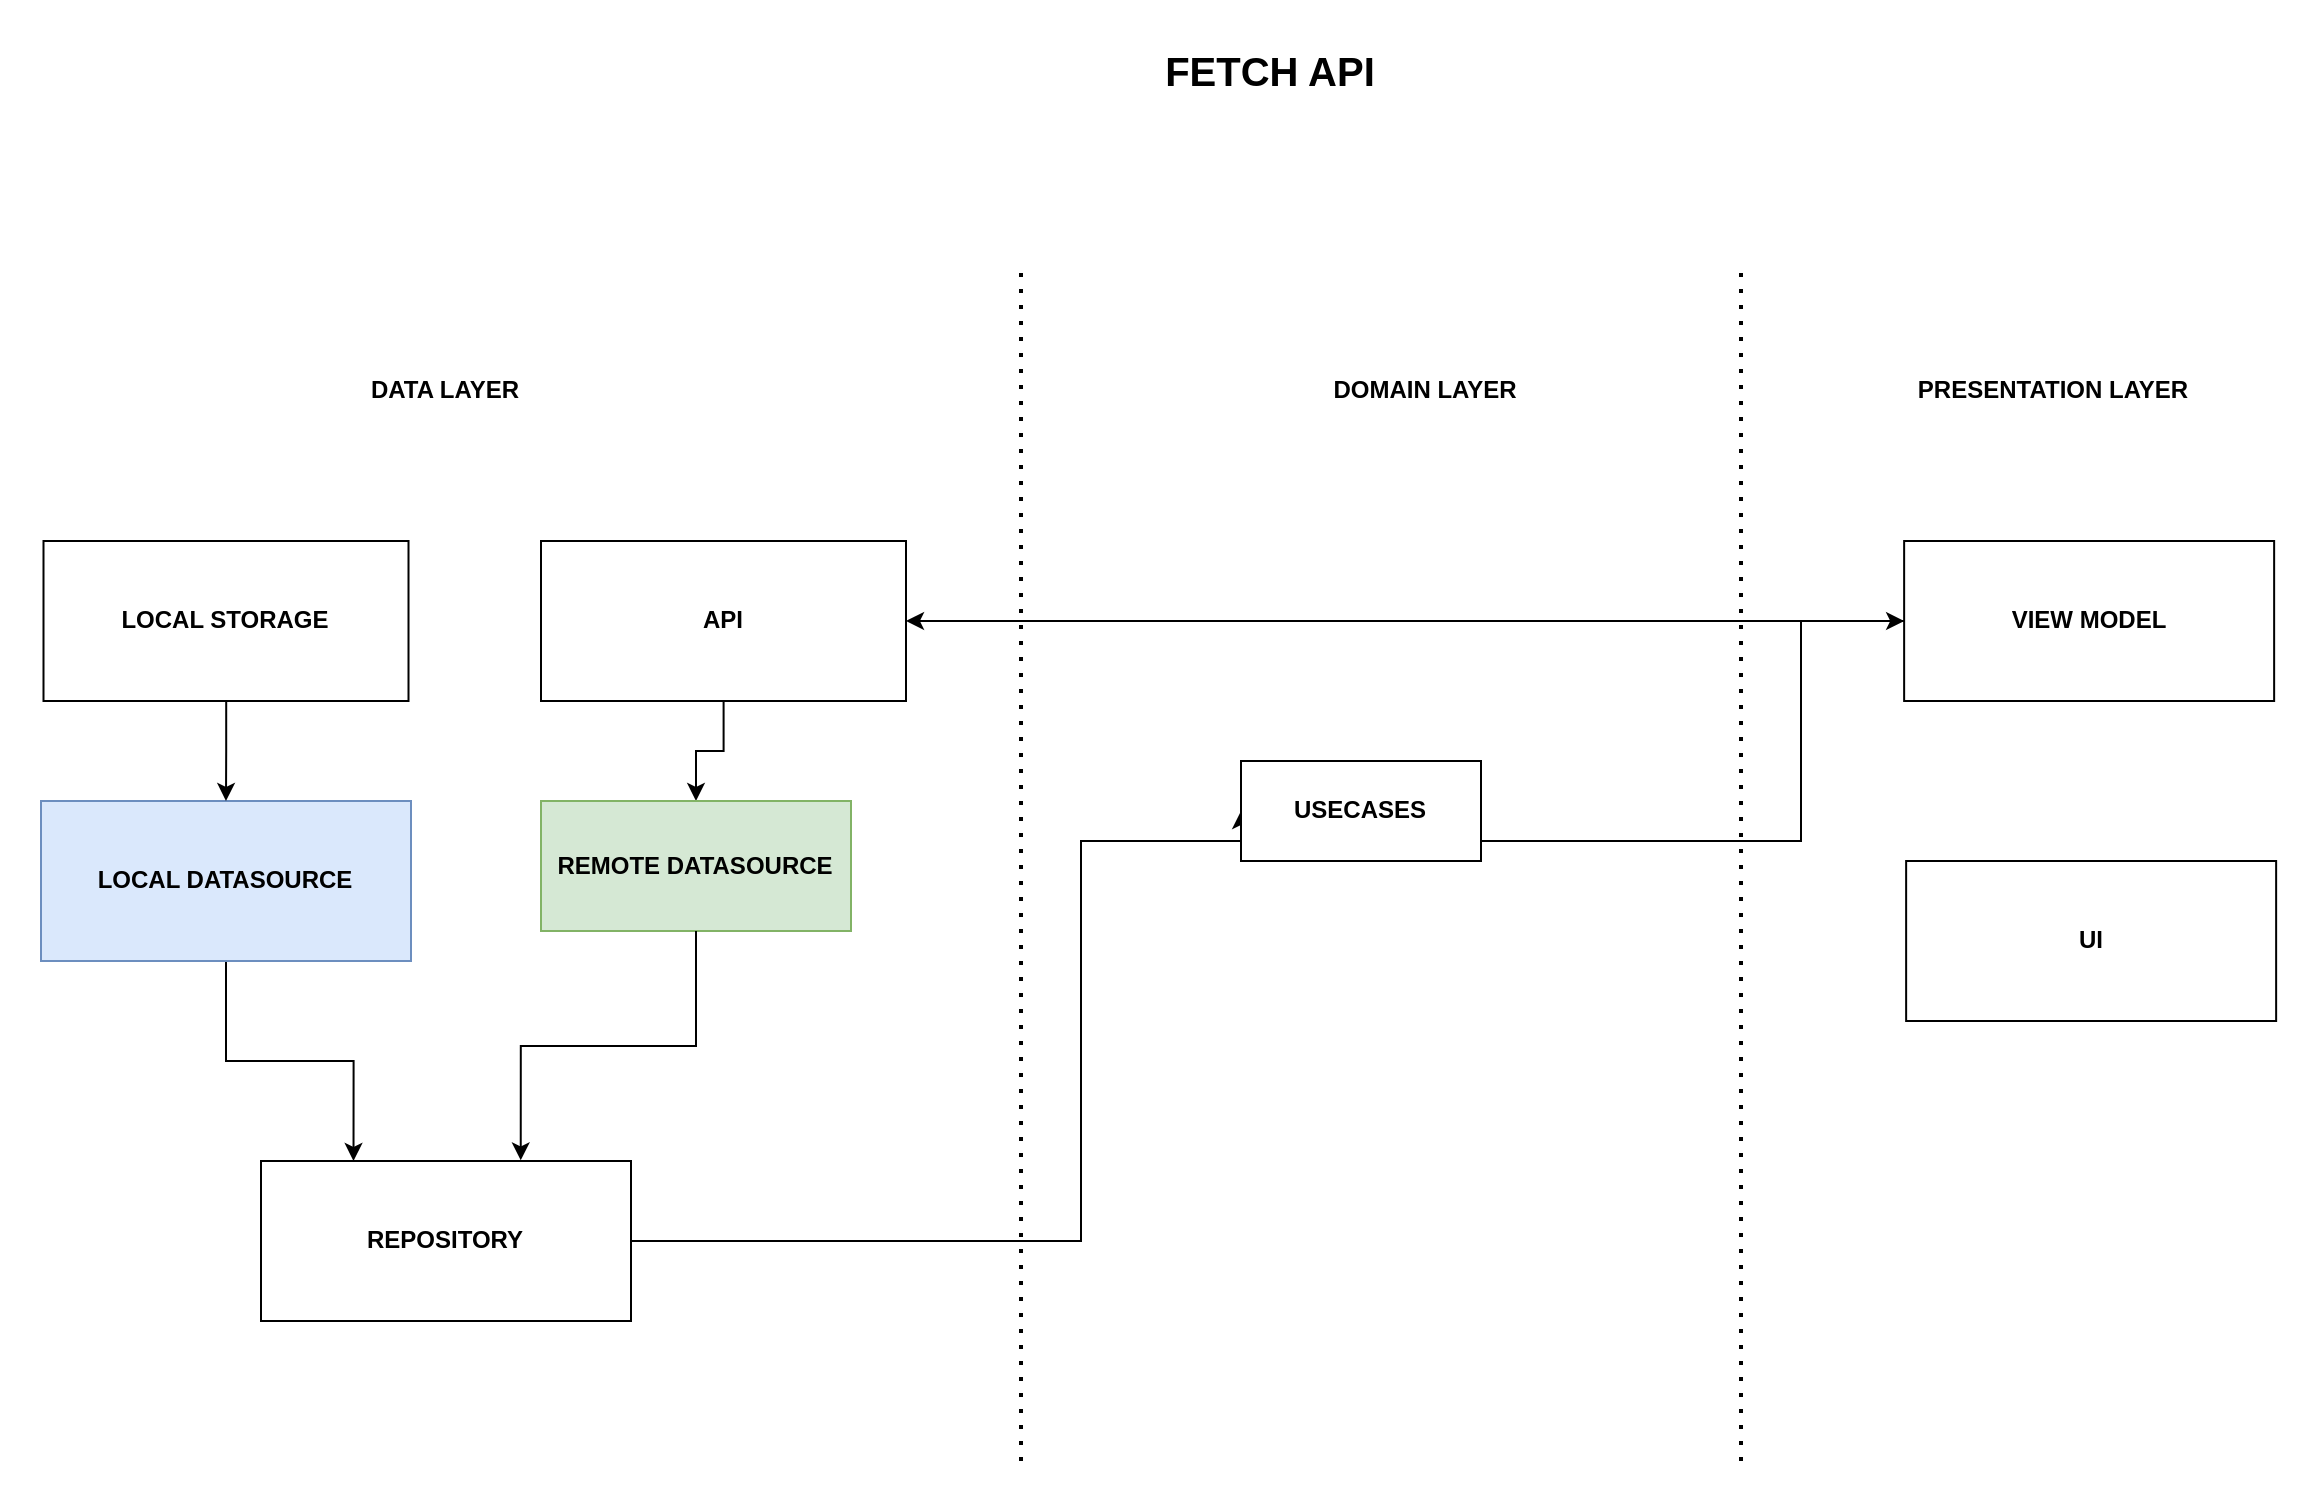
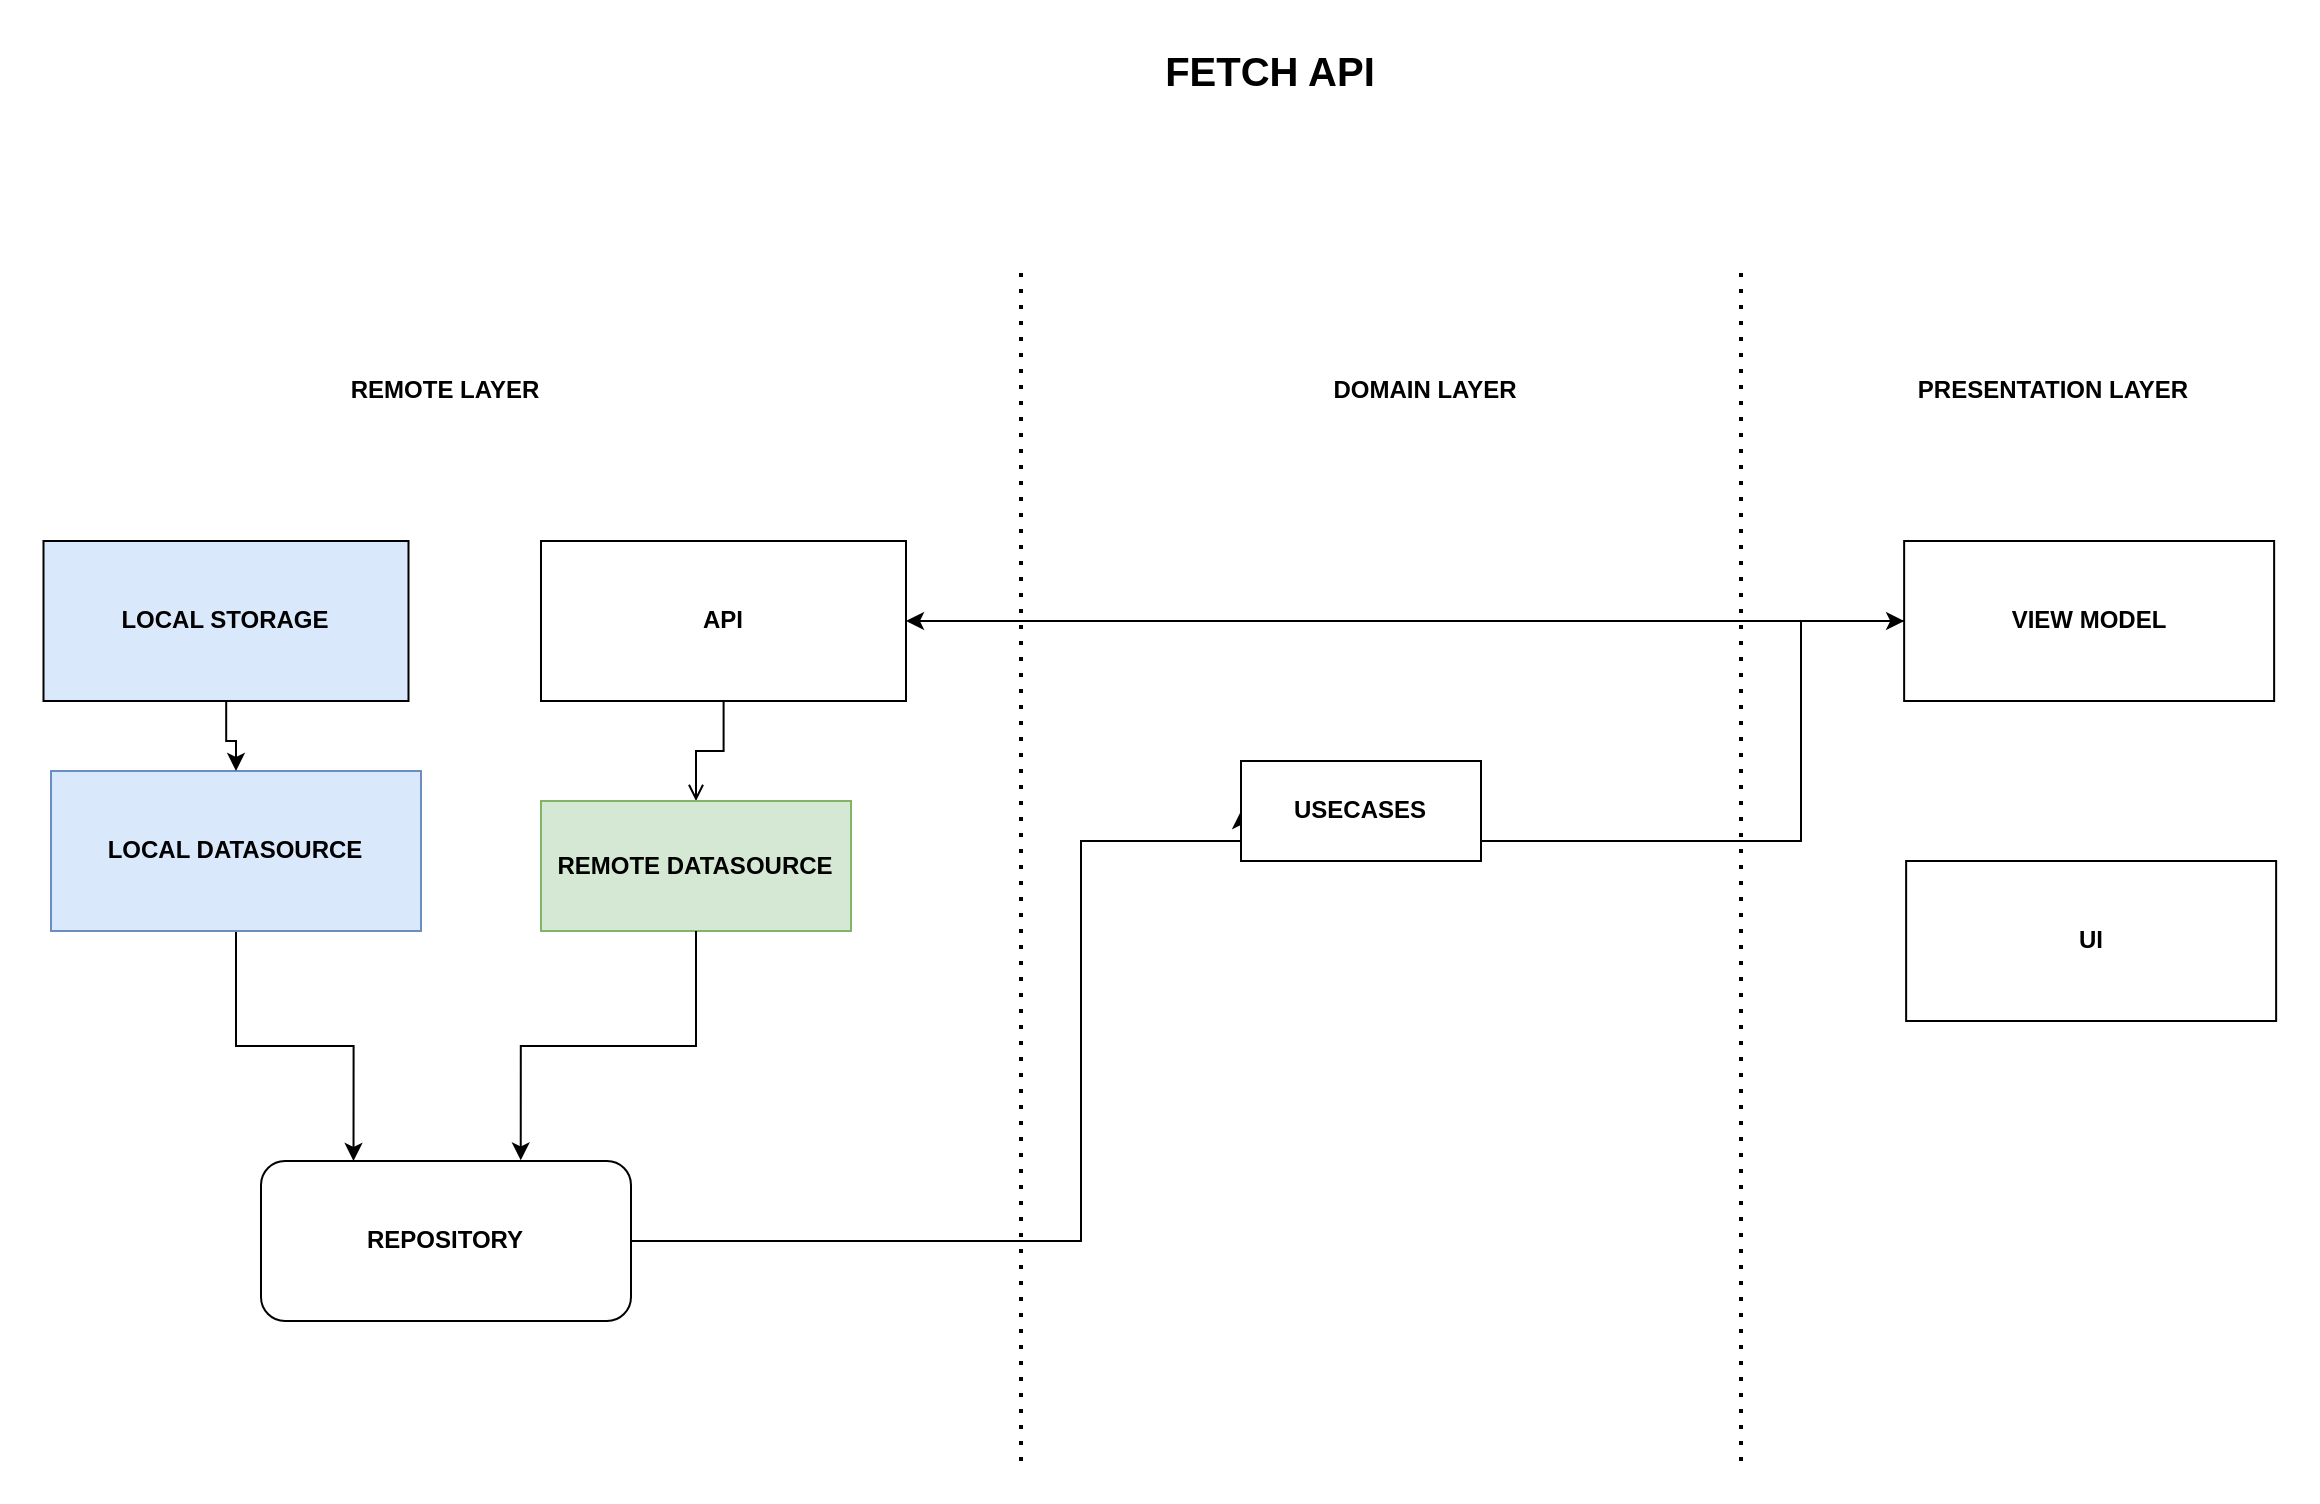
- <mxCell id="12" value="&lt;b&gt;DATA LAYER&lt;/b&gt;" style="text;html=1;strokeColor=none;fillColor=none;align=center;verticalAlign=middle;whiteSpace=wrap;rounded=0;" vertex="1" parent="1"><mxGeometry x="156.87" y="180" width="131.25" height="30" as="geometry" /></mxCell>
+ <mxCell id="12" value="&lt;b&gt;REMOTE LAYER&lt;/b&gt;" style="text;html=1;strokeColor=none;fillColor=none;align=center;verticalAlign=middle;whiteSpace=wrap;rounded=0;" vertex="1" parent="1"><mxGeometry x="156.87" y="180" width="131.25" height="30" as="geometry" /></mxCell>
- <mxCell id="18" value="&lt;b&gt;LOCAL STORAGE&lt;/b&gt;" style="rounded=0;whiteSpace=wrap;html=1;" vertex="1" parent="1"><mxGeometry x="21.25" y="270" width="182.5" height="80" as="geometry" /></mxCell>
+ <mxCell id="18" value="&lt;b&gt;LOCAL STORAGE&lt;/b&gt;" style="rounded=0;whiteSpace=wrap;html=1;fillColor=#dae8fc;" vertex="1" parent="1"><mxGeometry x="21.25" y="270" width="182.5" height="80" as="geometry" /></mxCell>
- <mxCell id="2" style="edgeStyle=orthogonalEdgeStyle;rounded=0;orthogonalLoop=1;jettySize=auto;html=1;entryX=0.5;entryY=0;entryDx=0;entryDy=0;" edge="1" parent="1" source="3" target="4"><mxGeometry relative="1" as="geometry" /></mxCell>
+ <mxCell id="2" style="edgeStyle=orthogonalEdgeStyle;rounded=0;orthogonalLoop=1;jettySize=auto;html=1;entryX=0.5;entryY=0;entryDx=0;entryDy=0;endArrow=open;" edge="1" parent="1" source="3" target="4"><mxGeometry relative="1" as="geometry" /></mxCell>
- <mxCell id="16" value="&lt;b&gt;LOCAL DATASOURCE&lt;/b&gt;" style="rounded=0;whiteSpace=wrap;html=1;fillColor=#dae8fc;strokeColor=#6c8ebf;" vertex="1" parent="1"><mxGeometry x="20" y="400" width="185" height="80" as="geometry" /></mxCell>
+ <mxCell id="16" value="&lt;b&gt;LOCAL DATASOURCE&lt;/b&gt;" style="rounded=0;whiteSpace=wrap;html=1;fillColor=#dae8fc;strokeColor=#6c8ebf;" vertex="1" parent="1"><mxGeometry x="25" y="385" width="185" height="80" as="geometry" /></mxCell>
- <mxCell id="6" value="&lt;b&gt;REPOSITORY&lt;/b&gt;" style="rounded=0;whiteSpace=wrap;html=1;" vertex="1" parent="1"><mxGeometry x="130" y="580" width="185" height="80" as="geometry" /></mxCell>
+ <mxCell id="6" value="&lt;b&gt;REPOSITORY&lt;/b&gt;" style="whiteSpace=wrap;html=1;rounded=1;" vertex="1" parent="1"><mxGeometry x="130" y="580" width="185" height="80" as="geometry" /></mxCell>
